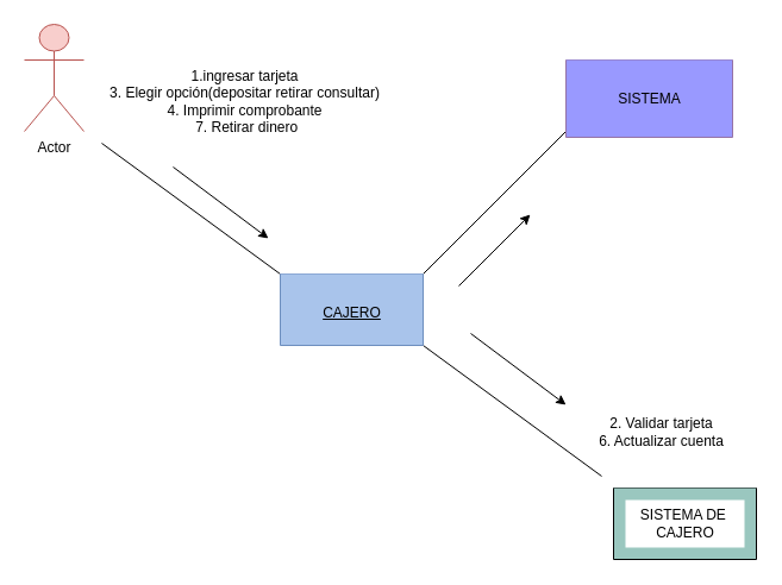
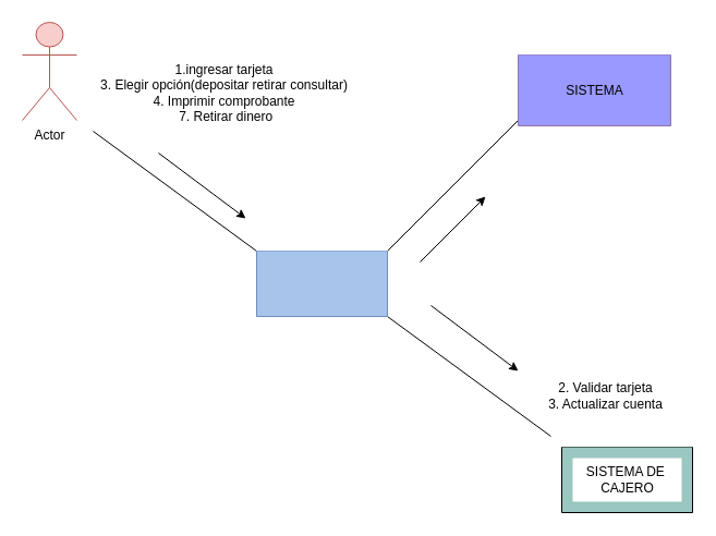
- <mxCell id="7" value="&lt;font style=&quot;vertical-align: inherit;&quot;&gt;&lt;font style=&quot;vertical-align: inherit;&quot;&gt;&lt;font style=&quot;vertical-align: inherit;&quot;&gt;&lt;font style=&quot;vertical-align: inherit;&quot;&gt;&lt;u&gt;CAJERO&lt;/u&gt;&lt;/font&gt;&lt;/font&gt;&lt;/font&gt;&lt;/font&gt;" style="text;html=1;align=center;verticalAlign=middle;resizable=0;points=[];autosize=1;strokeColor=none;fillColor=none;" parent="1" vertex="1"><mxGeometry x="260" y="248" width="70" height="30" as="geometry" /></mxCell>
- <mxCell id="16" value="&lt;div&gt;2. Validar tarjeta&lt;br&gt;&lt;div&gt;6. Actualizar cuenta&lt;/div&gt;&lt;/div&gt;" style="text;html=1;align=center;verticalAlign=middle;resizable=0;points=[];autosize=1;strokeColor=none;fillColor=none;" vertex="1" parent="1"><mxGeometry x="490" y="343" width="130" height="40" as="geometry" /></mxCell>
+ <mxCell id="16" value="&lt;div&gt;2. Validar tarjeta&lt;br&gt;&lt;div&gt;3. Actualizar cuenta&lt;/div&gt;&lt;/div&gt;" style="text;html=1;align=center;verticalAlign=middle;resizable=0;points=[];autosize=1;strokeColor=none;fillColor=none;" vertex="1" parent="1"><mxGeometry x="490" y="343" width="130" height="40" as="geometry" /></mxCell>
